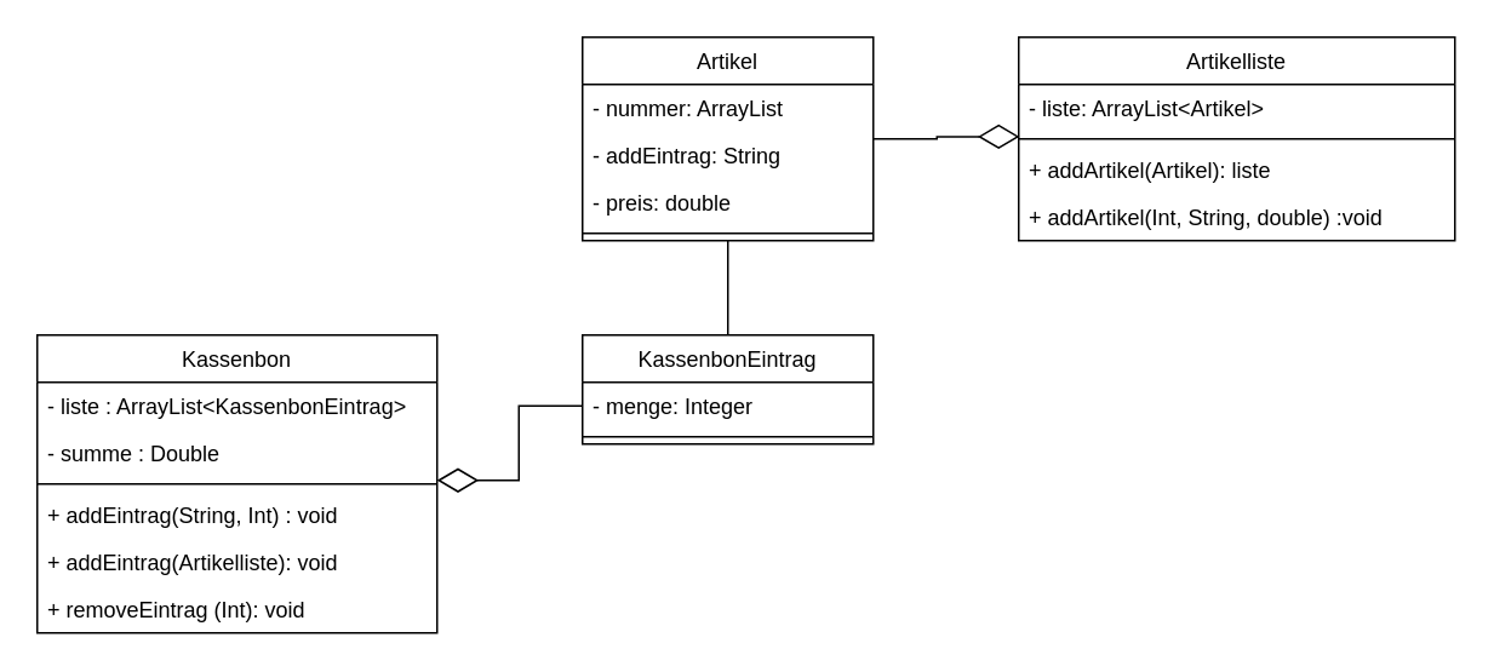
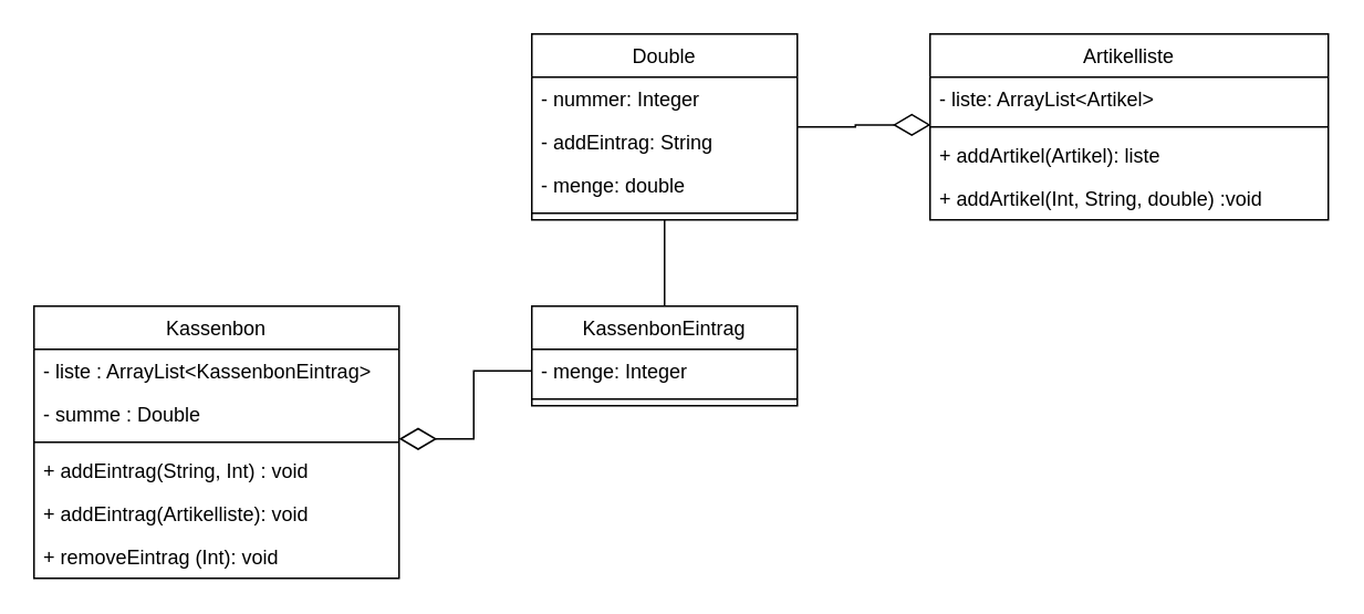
- <mxCell id="14" value="Artikel" style="swimlane;fontStyle=0;childLayout=stackLayout;horizontal=1;startSize=26;fillColor=none;horizontalStack=0;resizeParent=1;resizeParentMax=0;resizeLast=0;collapsible=1;marginBottom=0;" vertex="1" parent="1"><mxGeometry x="320" y="20" width="160" height="112" as="geometry" /></mxCell>
+ <mxCell id="14" value="Double" style="swimlane;fontStyle=0;childLayout=stackLayout;horizontal=1;startSize=26;fillColor=none;horizontalStack=0;resizeParent=1;resizeParentMax=0;resizeLast=0;collapsible=1;marginBottom=0;" vertex="1" parent="1"><mxGeometry x="320" y="20" width="160" height="112" as="geometry" /></mxCell>
- <mxCell id="15" value="- nummer: ArrayList" style="text;strokeColor=none;fillColor=none;align=left;verticalAlign=top;spacingLeft=4;spacingRight=4;overflow=hidden;rotatable=0;points=[[0,0.5],[1,0.5]];portConstraint=eastwest;" vertex="1" parent="14"><mxGeometry y="26" width="160" height="26" as="geometry" /></mxCell>
+ <mxCell id="15" value="- nummer: Integer" style="text;strokeColor=none;fillColor=none;align=left;verticalAlign=top;spacingLeft=4;spacingRight=4;overflow=hidden;rotatable=0;points=[[0,0.5],[1,0.5]];portConstraint=eastwest;" vertex="1" parent="14"><mxGeometry y="26" width="160" height="26" as="geometry" /></mxCell>
- <mxCell id="17" value="- preis: double" style="text;strokeColor=none;fillColor=none;align=left;verticalAlign=top;spacingLeft=4;spacingRight=4;overflow=hidden;rotatable=0;points=[[0,0.5],[1,0.5]];portConstraint=eastwest;" vertex="1" parent="14"><mxGeometry y="78" width="160" height="26" as="geometry" /></mxCell>
+ <mxCell id="17" value="- menge: double" style="text;strokeColor=none;fillColor=none;align=left;verticalAlign=top;spacingLeft=4;spacingRight=4;overflow=hidden;rotatable=0;points=[[0,0.5],[1,0.5]];portConstraint=eastwest;" vertex="1" parent="14"><mxGeometry y="78" width="160" height="26" as="geometry" /></mxCell>
